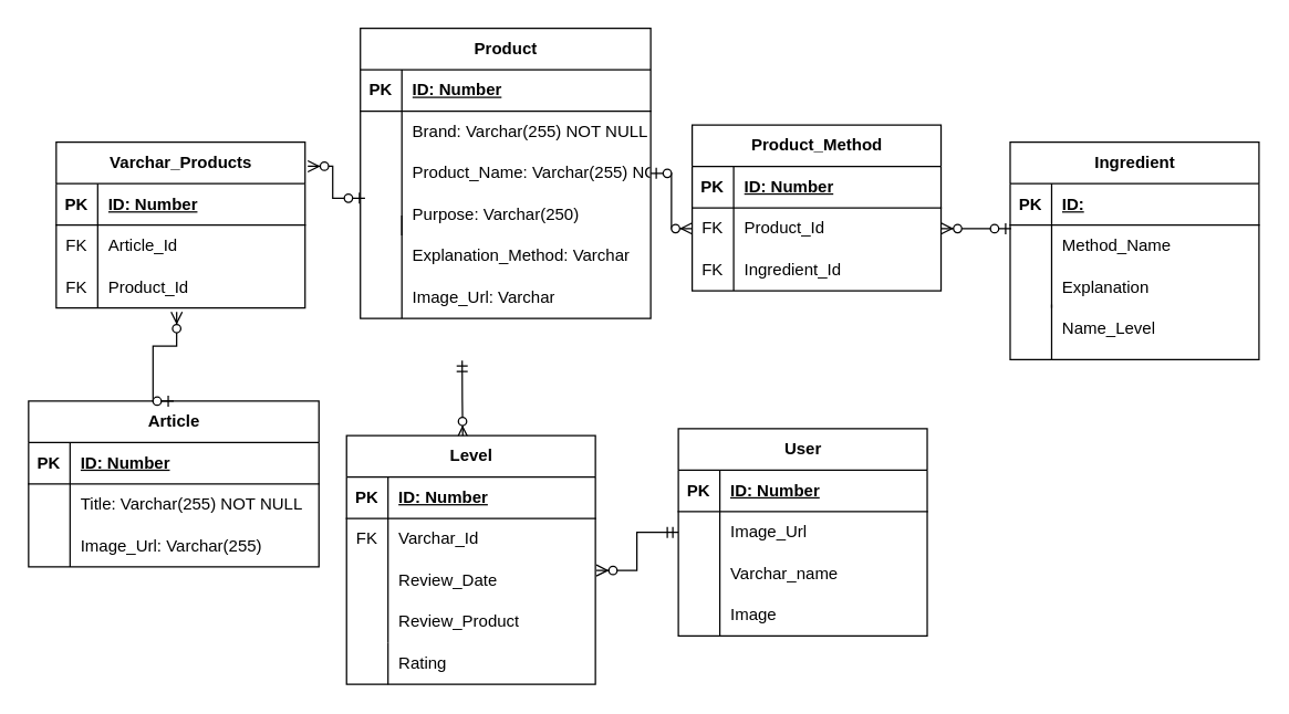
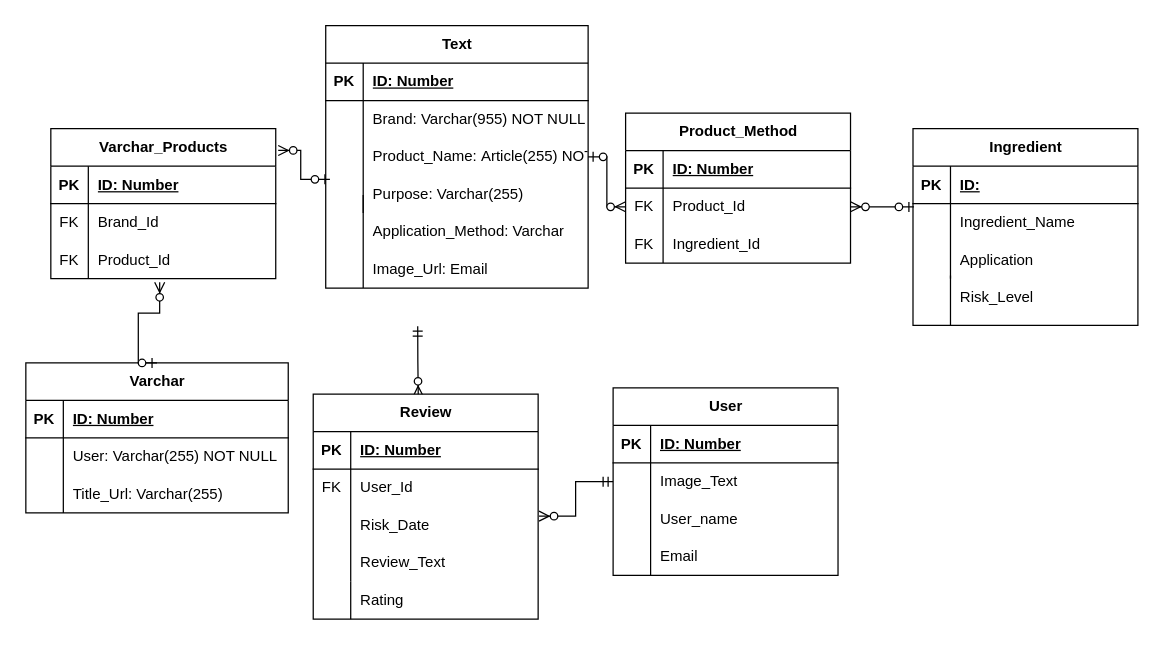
- <mxCell id="18" value="Product" style="shape=table;startSize=30;container=1;collapsible=1;childLayout=tableLayout;fixedRows=1;rowLines=0;fontStyle=1;align=center;resizeLast=1;html=1;" vertex="1" parent="1"><mxGeometry x="260" y="20" width="210" height="210" as="geometry" /></mxCell>
+ <mxCell id="18" value="Text" style="shape=table;startSize=30;container=1;collapsible=1;childLayout=tableLayout;fixedRows=1;rowLines=0;fontStyle=1;align=center;resizeLast=1;html=1;" vertex="1" parent="1"><mxGeometry x="260" y="20" width="210" height="210" as="geometry" /></mxCell>
- <mxCell id="24" value="Brand&lt;span style=&quot;white-space: nowrap;&quot;&gt;:&amp;nbsp;&lt;/span&gt;&lt;span style=&quot;white-space: nowrap;&quot;&gt;Varchar(255)&amp;nbsp;&lt;/span&gt;&lt;span style=&quot;white-space: nowrap;&quot;&gt;NOT NULL&lt;/span&gt;" style="shape=partialRectangle;connectable=0;fillColor=none;top=0;left=0;bottom=0;right=0;align=left;spacingLeft=6;overflow=hidden;whiteSpace=wrap;html=1;" vertex="1" parent="22"><mxGeometry x="30" width="180" height="30" as="geometry"><mxRectangle width="180" height="30" as="alternateBounds" /></mxGeometry></mxCell>
+ <mxCell id="24" value="Brand&lt;span style=&quot;white-space: nowrap;&quot;&gt;:&amp;nbsp;&lt;/span&gt;&lt;span style=&quot;white-space: nowrap;&quot;&gt;Varchar(955)&amp;nbsp;&lt;/span&gt;&lt;span style=&quot;white-space: nowrap;&quot;&gt;NOT NULL&lt;/span&gt;" style="shape=partialRectangle;connectable=0;fillColor=none;top=0;left=0;bottom=0;right=0;align=left;spacingLeft=6;overflow=hidden;whiteSpace=wrap;html=1;" vertex="1" parent="22"><mxGeometry x="30" width="180" height="30" as="geometry"><mxRectangle width="180" height="30" as="alternateBounds" /></mxGeometry></mxCell>
- <mxCell id="27" value="Product_Name&lt;span style=&quot;white-space: nowrap;&quot;&gt;:&amp;nbsp;&lt;/span&gt;&lt;span style=&quot;white-space: nowrap;&quot;&gt;Varchar(255) NOT NULL&lt;/span&gt;" style="shape=partialRectangle;connectable=0;fillColor=none;top=0;left=0;bottom=0;right=0;align=left;spacingLeft=6;overflow=hidden;whiteSpace=wrap;html=1;" vertex="1" parent="25"><mxGeometry x="30" width="180" height="30" as="geometry"><mxRectangle width="180" height="30" as="alternateBounds" /></mxGeometry></mxCell>
+ <mxCell id="27" value="Product_Name&lt;span style=&quot;white-space: nowrap;&quot;&gt;:&amp;nbsp;&lt;/span&gt;&lt;span style=&quot;white-space: nowrap;&quot;&gt;Article(255) NOT NULL&lt;/span&gt;" style="shape=partialRectangle;connectable=0;fillColor=none;top=0;left=0;bottom=0;right=0;align=left;spacingLeft=6;overflow=hidden;whiteSpace=wrap;html=1;" vertex="1" parent="25"><mxGeometry x="30" width="180" height="30" as="geometry"><mxRectangle width="180" height="30" as="alternateBounds" /></mxGeometry></mxCell>
- <mxCell id="30" value="Purpose&lt;span style=&quot;white-space: nowrap;&quot;&gt;:&amp;nbsp;&lt;/span&gt;&lt;span style=&quot;white-space: nowrap;&quot;&gt;Varchar(250)&amp;nbsp;&lt;/span&gt;" style="shape=partialRectangle;connectable=0;fillColor=none;top=0;left=0;bottom=0;right=0;align=left;spacingLeft=6;overflow=hidden;whiteSpace=wrap;html=1;" vertex="1" parent="28"><mxGeometry x="30" width="180" height="30" as="geometry"><mxRectangle width="180" height="30" as="alternateBounds" /></mxGeometry></mxCell>
+ <mxCell id="30" value="Purpose&lt;span style=&quot;white-space: nowrap;&quot;&gt;:&amp;nbsp;&lt;/span&gt;&lt;span style=&quot;white-space: nowrap;&quot;&gt;Varchar(255)&amp;nbsp;&lt;/span&gt;" style="shape=partialRectangle;connectable=0;fillColor=none;top=0;left=0;bottom=0;right=0;align=left;spacingLeft=6;overflow=hidden;whiteSpace=wrap;html=1;" vertex="1" parent="28"><mxGeometry x="30" width="180" height="30" as="geometry"><mxRectangle width="180" height="30" as="alternateBounds" /></mxGeometry></mxCell>
- <mxCell id="37" value="&lt;span style=&quot;white-space: nowrap;&quot;&gt;Article_Id&lt;/span&gt;" style="shape=partialRectangle;connectable=0;fillColor=none;top=0;left=0;bottom=0;right=0;align=left;spacingLeft=6;overflow=hidden;whiteSpace=wrap;html=1;" vertex="1" parent="35"><mxGeometry x="30" width="150" height="30" as="geometry"><mxRectangle width="150" height="30" as="alternateBounds" /></mxGeometry></mxCell>
+ <mxCell id="37" value="&lt;span style=&quot;white-space: nowrap;&quot;&gt;Brand_Id&lt;/span&gt;" style="shape=partialRectangle;connectable=0;fillColor=none;top=0;left=0;bottom=0;right=0;align=left;spacingLeft=6;overflow=hidden;whiteSpace=wrap;html=1;" vertex="1" parent="35"><mxGeometry x="30" width="150" height="30" as="geometry"><mxRectangle width="150" height="30" as="alternateBounds" /></mxGeometry></mxCell>
- <mxCell id="82" value="Method_Name" style="shape=partialRectangle;connectable=0;fillColor=none;top=0;left=0;bottom=0;right=0;align=left;spacingLeft=6;overflow=hidden;whiteSpace=wrap;html=1;" vertex="1" parent="80"><mxGeometry x="30" width="150" height="30" as="geometry"><mxRectangle width="150" height="30" as="alternateBounds" /></mxGeometry></mxCell>
+ <mxCell id="82" value="Ingredient_Name" style="shape=partialRectangle;connectable=0;fillColor=none;top=0;left=0;bottom=0;right=0;align=left;spacingLeft=6;overflow=hidden;whiteSpace=wrap;html=1;" vertex="1" parent="80"><mxGeometry x="30" width="150" height="30" as="geometry"><mxRectangle width="150" height="30" as="alternateBounds" /></mxGeometry></mxCell>
- <mxCell id="53" value="Explanation_Method&lt;span style=&quot;white-space: nowrap;&quot;&gt;: &lt;/span&gt;&lt;span style=&quot;white-space: nowrap;&quot;&gt;Varchar&lt;/span&gt;" style="shape=partialRectangle;connectable=0;fillColor=none;top=0;left=0;bottom=0;right=0;align=left;spacingLeft=6;overflow=hidden;whiteSpace=wrap;html=1;" vertex="1" parent="51"><mxGeometry x="30" width="180" height="30" as="geometry"><mxRectangle width="150" height="30" as="alternateBounds" /></mxGeometry></mxCell>
+ <mxCell id="53" value="Application_Method&lt;span style=&quot;white-space: nowrap;&quot;&gt;: &lt;/span&gt;&lt;span style=&quot;white-space: nowrap;&quot;&gt;Varchar&lt;/span&gt;" style="shape=partialRectangle;connectable=0;fillColor=none;top=0;left=0;bottom=0;right=0;align=left;spacingLeft=6;overflow=hidden;whiteSpace=wrap;html=1;" vertex="1" parent="51"><mxGeometry x="30" width="180" height="30" as="geometry"><mxRectangle width="150" height="30" as="alternateBounds" /></mxGeometry></mxCell>
- <mxCell id="85" value="Explanation" style="shape=partialRectangle;connectable=0;fillColor=none;top=0;left=0;bottom=0;right=0;align=left;spacingLeft=6;overflow=hidden;whiteSpace=wrap;html=1;" vertex="1" parent="83"><mxGeometry x="30" width="150" height="30" as="geometry"><mxRectangle width="150" height="30" as="alternateBounds" /></mxGeometry></mxCell>
+ <mxCell id="85" value="Application" style="shape=partialRectangle;connectable=0;fillColor=none;top=0;left=0;bottom=0;right=0;align=left;spacingLeft=6;overflow=hidden;whiteSpace=wrap;html=1;" vertex="1" parent="83"><mxGeometry x="30" width="150" height="30" as="geometry"><mxRectangle width="150" height="30" as="alternateBounds" /></mxGeometry></mxCell>
- <mxCell id="56" value="Image_Url&lt;span style=&quot;white-space: nowrap;&quot;&gt;:&amp;nbsp;&lt;/span&gt;&lt;span style=&quot;white-space: nowrap;&quot;&gt;Varchar&lt;/span&gt;" style="shape=partialRectangle;connectable=0;fillColor=none;top=0;left=0;bottom=0;right=0;align=left;spacingLeft=6;overflow=hidden;whiteSpace=wrap;html=1;" vertex="1" parent="54"><mxGeometry x="30" width="150" height="30" as="geometry"><mxRectangle width="150" height="30" as="alternateBounds" /></mxGeometry></mxCell>
+ <mxCell id="56" value="Image_Url&lt;span style=&quot;white-space: nowrap;&quot;&gt;:&amp;nbsp;&lt;/span&gt;&lt;span style=&quot;white-space: nowrap;&quot;&gt;Email&lt;/span&gt;" style="shape=partialRectangle;connectable=0;fillColor=none;top=0;left=0;bottom=0;right=0;align=left;spacingLeft=6;overflow=hidden;whiteSpace=wrap;html=1;" vertex="1" parent="54"><mxGeometry x="30" width="150" height="30" as="geometry"><mxRectangle width="150" height="30" as="alternateBounds" /></mxGeometry></mxCell>
- <mxCell id="104" value="Name_Level" style="shape=partialRectangle;connectable=0;fillColor=none;top=0;left=0;bottom=0;right=0;align=left;spacingLeft=6;overflow=hidden;whiteSpace=wrap;html=1;" vertex="1" parent="1"><mxGeometry x="760" y="222.5" width="150" height="30" as="geometry"><mxRectangle width="150" height="30" as="alternateBounds" /></mxGeometry></mxCell>
+ <mxCell id="104" value="Risk_Level" style="shape=partialRectangle;connectable=0;fillColor=none;top=0;left=0;bottom=0;right=0;align=left;spacingLeft=6;overflow=hidden;whiteSpace=wrap;html=1;" vertex="1" parent="1"><mxGeometry x="760" y="222.5" width="150" height="30" as="geometry"><mxRectangle width="150" height="30" as="alternateBounds" /></mxGeometry></mxCell>
- <mxCell id="4" value="&lt;span style=&quot;text-align: left;&quot;&gt;Article&lt;/span&gt;" style="shape=table;startSize=30;container=1;collapsible=1;childLayout=tableLayout;fixedRows=1;rowLines=0;fontStyle=1;align=center;resizeLast=1;html=1;" vertex="1" parent="1"><mxGeometry x="20" y="290" width="210" height="120" as="geometry" /></mxCell>
+ <mxCell id="4" value="&lt;span style=&quot;text-align: left;&quot;&gt;Varchar&lt;/span&gt;" style="shape=table;startSize=30;container=1;collapsible=1;childLayout=tableLayout;fixedRows=1;rowLines=0;fontStyle=1;align=center;resizeLast=1;html=1;" vertex="1" parent="1"><mxGeometry x="20" y="290" width="210" height="120" as="geometry" /></mxCell>
- <mxCell id="62" value="Level" style="shape=table;startSize=30;container=1;collapsible=1;childLayout=tableLayout;fixedRows=1;rowLines=0;fontStyle=1;align=center;resizeLast=1;html=1;" vertex="1" parent="1"><mxGeometry x="250" y="315" width="180" height="180" as="geometry" /></mxCell>
+ <mxCell id="62" value="Review" style="shape=table;startSize=30;container=1;collapsible=1;childLayout=tableLayout;fixedRows=1;rowLines=0;fontStyle=1;align=center;resizeLast=1;html=1;" vertex="1" parent="1"><mxGeometry x="250" y="315" width="180" height="180" as="geometry" /></mxCell>
- <mxCell id="10" value="&lt;span style=&quot;white-space: nowrap;&quot;&gt;Title: Varchar(255) NOT NULL&lt;/span&gt;" style="shape=partialRectangle;connectable=0;fillColor=none;top=0;left=0;bottom=0;right=0;align=left;spacingLeft=6;overflow=hidden;whiteSpace=wrap;html=1;" vertex="1" parent="8"><mxGeometry x="30" width="180" height="30" as="geometry"><mxRectangle width="180" height="30" as="alternateBounds" /></mxGeometry></mxCell>
+ <mxCell id="10" value="&lt;span style=&quot;white-space: nowrap;&quot;&gt;User: Varchar(255) NOT NULL&lt;/span&gt;" style="shape=partialRectangle;connectable=0;fillColor=none;top=0;left=0;bottom=0;right=0;align=left;spacingLeft=6;overflow=hidden;whiteSpace=wrap;html=1;" vertex="1" parent="8"><mxGeometry x="30" width="180" height="30" as="geometry"><mxRectangle width="180" height="30" as="alternateBounds" /></mxGeometry></mxCell>
- <mxCell id="93" value="Image_Url" style="shape=partialRectangle;connectable=0;fillColor=none;top=0;left=0;bottom=0;right=0;align=left;spacingLeft=6;overflow=hidden;whiteSpace=wrap;html=1;" vertex="1" parent="91"><mxGeometry x="30" width="150" height="30" as="geometry"><mxRectangle width="150" height="30" as="alternateBounds" /></mxGeometry></mxCell>
+ <mxCell id="93" value="Image_Text" style="shape=partialRectangle;connectable=0;fillColor=none;top=0;left=0;bottom=0;right=0;align=left;spacingLeft=6;overflow=hidden;whiteSpace=wrap;html=1;" vertex="1" parent="91"><mxGeometry x="30" width="150" height="30" as="geometry"><mxRectangle width="150" height="30" as="alternateBounds" /></mxGeometry></mxCell>
- <mxCell id="68" value="Varchar_Id" style="shape=partialRectangle;connectable=0;fillColor=none;top=0;left=0;bottom=0;right=0;align=left;spacingLeft=6;overflow=hidden;whiteSpace=wrap;html=1;" vertex="1" parent="66"><mxGeometry x="30" width="150" height="30" as="geometry"><mxRectangle width="150" height="30" as="alternateBounds" /></mxGeometry></mxCell>
+ <mxCell id="68" value="User_Id" style="shape=partialRectangle;connectable=0;fillColor=none;top=0;left=0;bottom=0;right=0;align=left;spacingLeft=6;overflow=hidden;whiteSpace=wrap;html=1;" vertex="1" parent="66"><mxGeometry x="30" width="150" height="30" as="geometry"><mxRectangle width="150" height="30" as="alternateBounds" /></mxGeometry></mxCell>
- <mxCell id="13" value="&lt;span style=&quot;white-space: nowrap;&quot;&gt;Image_Url:&amp;nbsp;&lt;/span&gt;&lt;span style=&quot;white-space: nowrap;&quot;&gt;Varchar(255)&lt;/span&gt;&lt;span style=&quot;white-space: nowrap;&quot;&gt;&amp;nbsp;&lt;/span&gt;" style="shape=partialRectangle;connectable=0;fillColor=none;top=0;left=0;bottom=0;right=0;align=left;spacingLeft=6;overflow=hidden;whiteSpace=wrap;html=1;" vertex="1" parent="11"><mxGeometry x="30" width="180" height="30" as="geometry"><mxRectangle width="180" height="30" as="alternateBounds" /></mxGeometry></mxCell>
+ <mxCell id="13" value="&lt;span style=&quot;white-space: nowrap;&quot;&gt;Title_Url:&amp;nbsp;&lt;/span&gt;&lt;span style=&quot;white-space: nowrap;&quot;&gt;Varchar(255)&lt;/span&gt;&lt;span style=&quot;white-space: nowrap;&quot;&gt;&amp;nbsp;&lt;/span&gt;" style="shape=partialRectangle;connectable=0;fillColor=none;top=0;left=0;bottom=0;right=0;align=left;spacingLeft=6;overflow=hidden;whiteSpace=wrap;html=1;" vertex="1" parent="11"><mxGeometry x="30" width="180" height="30" as="geometry"><mxRectangle width="180" height="30" as="alternateBounds" /></mxGeometry></mxCell>
- <mxCell id="96" value="Varchar_name" style="shape=partialRectangle;connectable=0;fillColor=none;top=0;left=0;bottom=0;right=0;align=left;spacingLeft=6;overflow=hidden;whiteSpace=wrap;html=1;" vertex="1" parent="94"><mxGeometry x="30" width="150" height="30" as="geometry"><mxRectangle width="150" height="30" as="alternateBounds" /></mxGeometry></mxCell>
+ <mxCell id="96" value="User_name" style="shape=partialRectangle;connectable=0;fillColor=none;top=0;left=0;bottom=0;right=0;align=left;spacingLeft=6;overflow=hidden;whiteSpace=wrap;html=1;" vertex="1" parent="94"><mxGeometry x="30" width="150" height="30" as="geometry"><mxRectangle width="150" height="30" as="alternateBounds" /></mxGeometry></mxCell>
- <mxCell id="71" value="Review_Date" style="shape=partialRectangle;connectable=0;fillColor=none;top=0;left=0;bottom=0;right=0;align=left;spacingLeft=6;overflow=hidden;whiteSpace=wrap;html=1;" vertex="1" parent="69"><mxGeometry x="30" width="150" height="30" as="geometry"><mxRectangle width="150" height="30" as="alternateBounds" /></mxGeometry></mxCell>
+ <mxCell id="71" value="Risk_Date" style="shape=partialRectangle;connectable=0;fillColor=none;top=0;left=0;bottom=0;right=0;align=left;spacingLeft=6;overflow=hidden;whiteSpace=wrap;html=1;" vertex="1" parent="69"><mxGeometry x="30" width="150" height="30" as="geometry"><mxRectangle width="150" height="30" as="alternateBounds" /></mxGeometry></mxCell>
- <mxCell id="99" value="Image" style="shape=partialRectangle;connectable=0;fillColor=none;top=0;left=0;bottom=0;right=0;align=left;spacingLeft=6;overflow=hidden;whiteSpace=wrap;html=1;" vertex="1" parent="97"><mxGeometry x="30" width="150" height="30" as="geometry"><mxRectangle width="150" height="30" as="alternateBounds" /></mxGeometry></mxCell>
+ <mxCell id="99" value="Email" style="shape=partialRectangle;connectable=0;fillColor=none;top=0;left=0;bottom=0;right=0;align=left;spacingLeft=6;overflow=hidden;whiteSpace=wrap;html=1;" vertex="1" parent="97"><mxGeometry x="30" width="150" height="30" as="geometry"><mxRectangle width="150" height="30" as="alternateBounds" /></mxGeometry></mxCell>
- <mxCell id="74" value="Review_Product" style="shape=partialRectangle;connectable=0;fillColor=none;top=0;left=0;bottom=0;right=0;align=left;spacingLeft=6;overflow=hidden;whiteSpace=wrap;html=1;" vertex="1" parent="72"><mxGeometry x="30" width="150" height="30" as="geometry"><mxRectangle width="150" height="30" as="alternateBounds" /></mxGeometry></mxCell>
+ <mxCell id="74" value="Review_Text" style="shape=partialRectangle;connectable=0;fillColor=none;top=0;left=0;bottom=0;right=0;align=left;spacingLeft=6;overflow=hidden;whiteSpace=wrap;html=1;" vertex="1" parent="72"><mxGeometry x="30" width="150" height="30" as="geometry"><mxRectangle width="150" height="30" as="alternateBounds" /></mxGeometry></mxCell>
